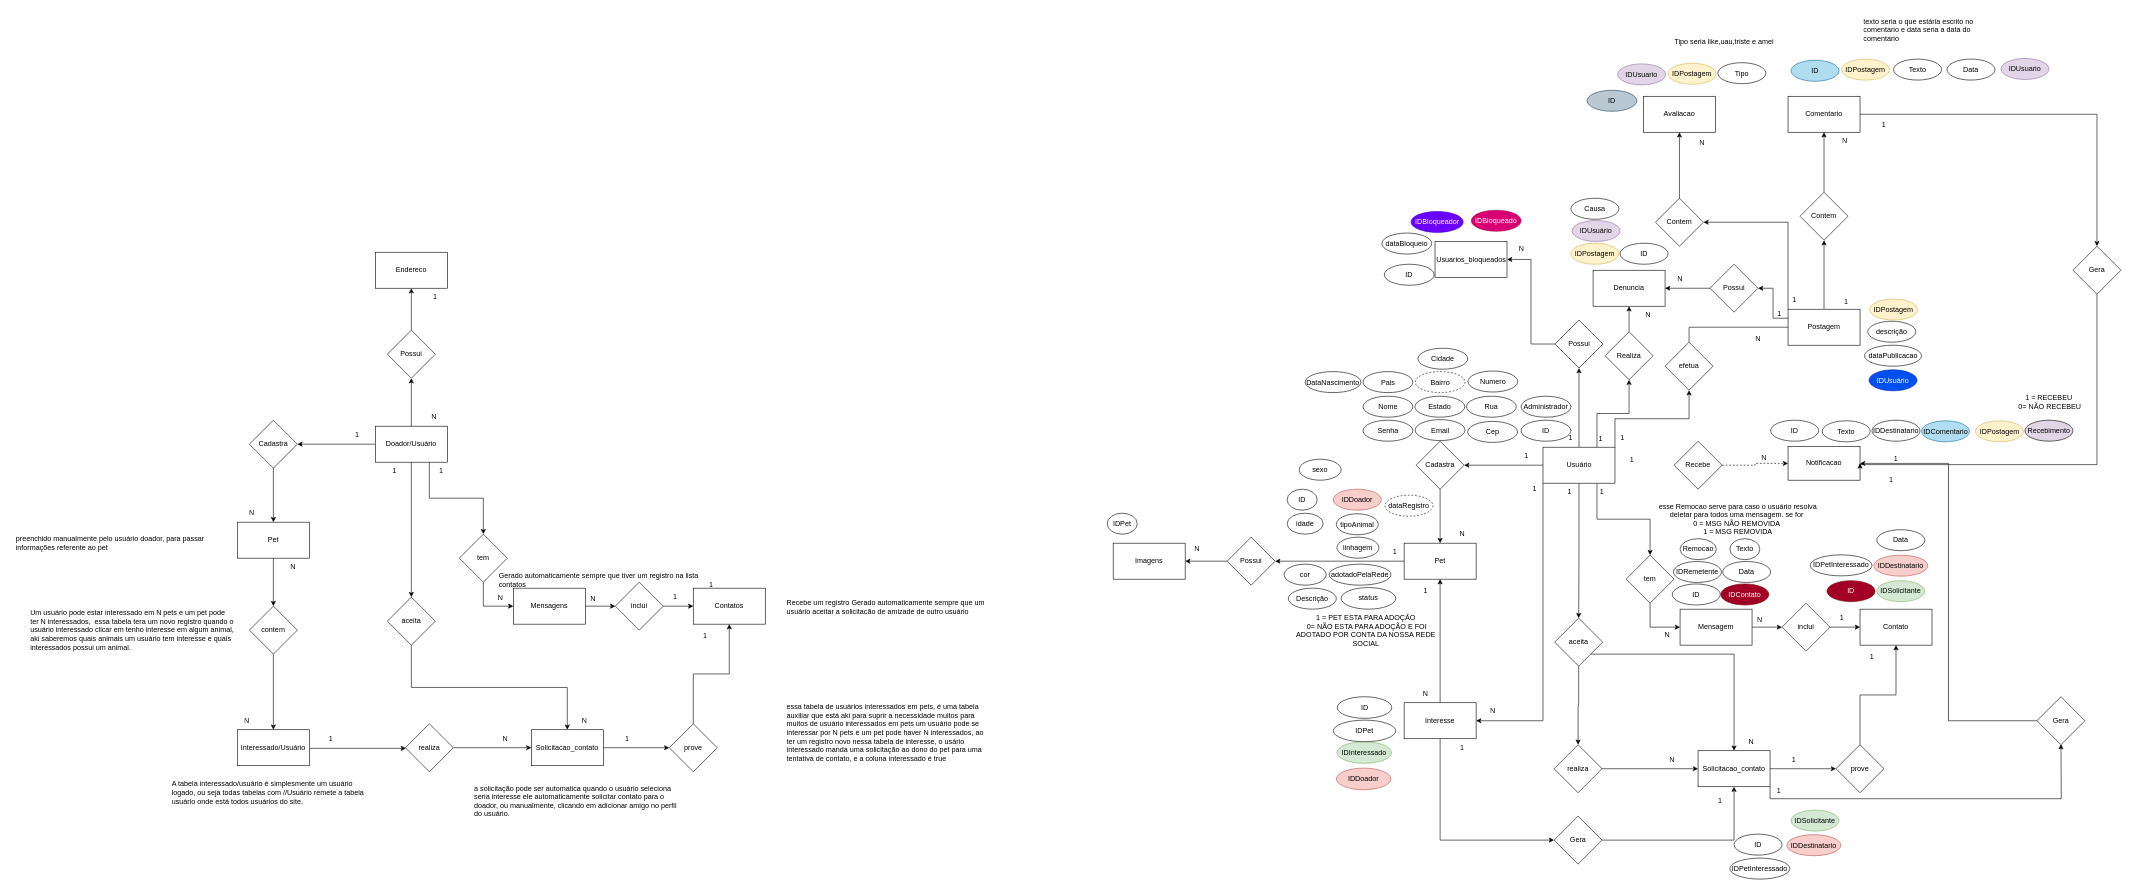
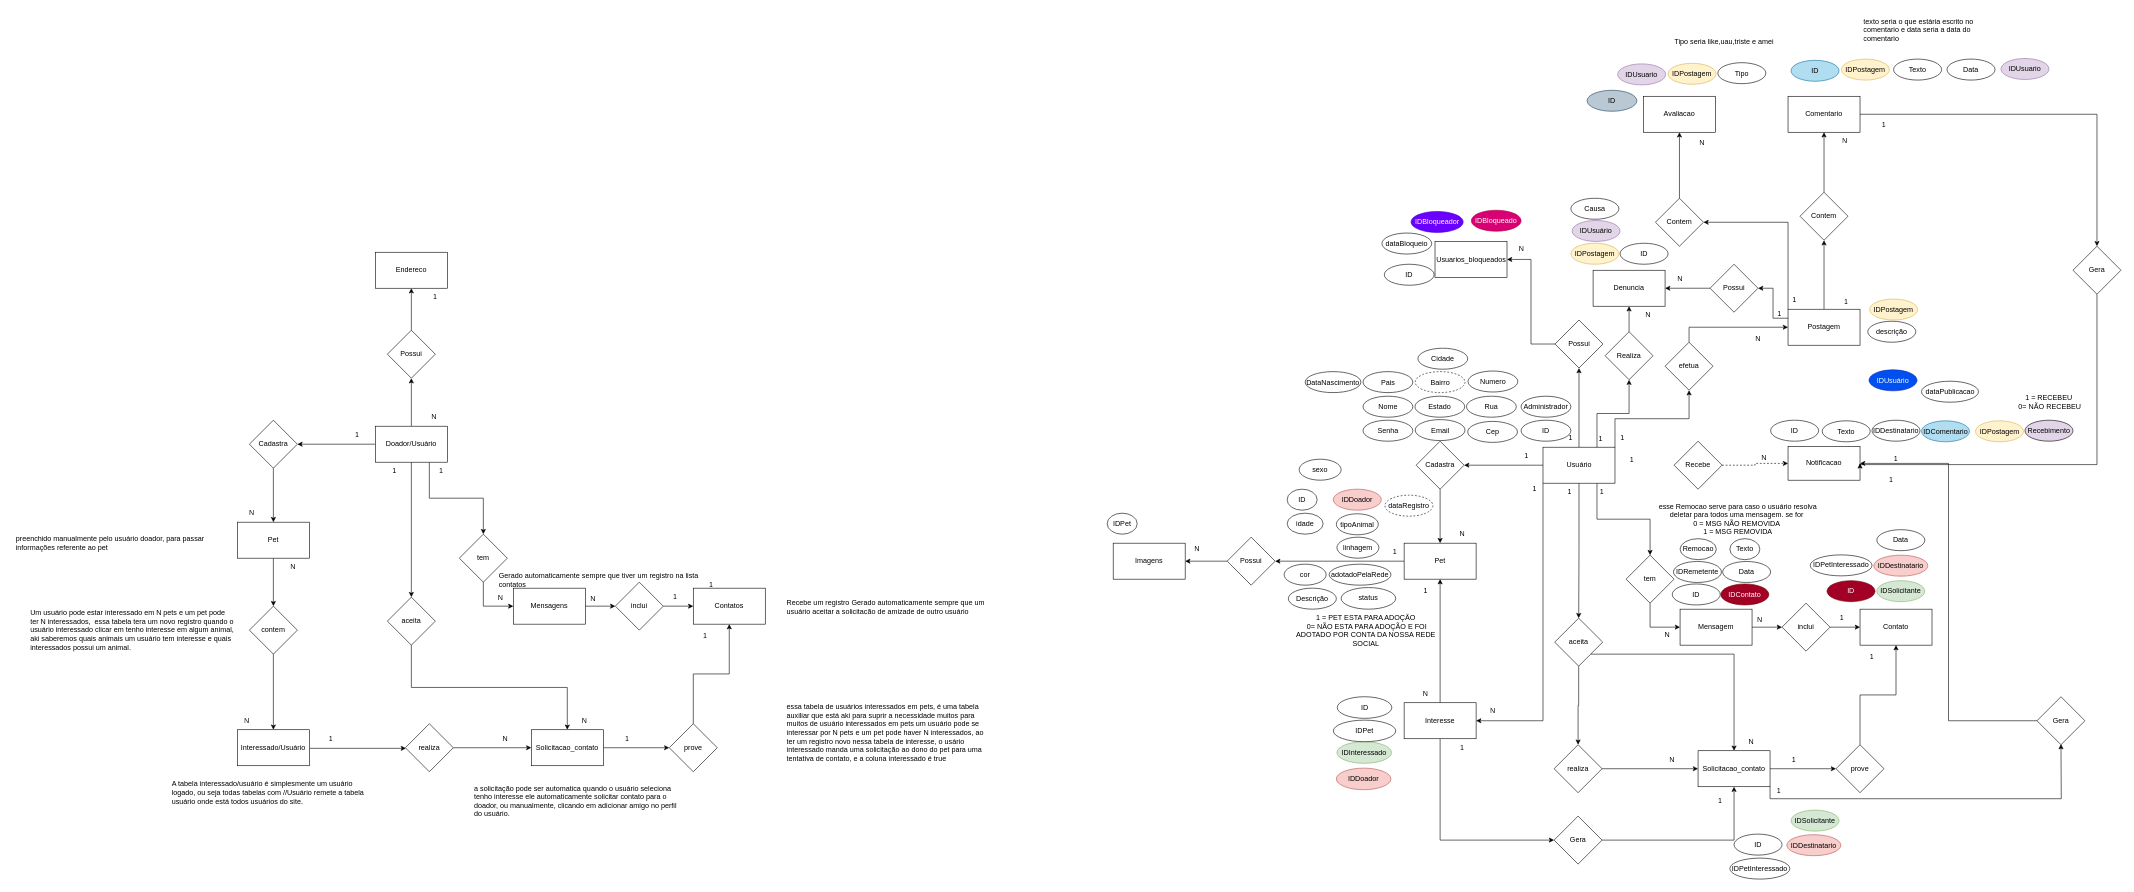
- <mxCell id="122" style="edgeStyle=orthogonalEdgeStyle;rounded=0;orthogonalLoop=1;jettySize=auto;html=1;exitX=0.5;exitY=0;exitDx=0;exitDy=0;entryX=0;entryY=0.5;entryDx=0;entryDy=0;endArrow=none;" parent="1" source="123" target="121" edge="1"><mxGeometry relative="1" as="geometry" /></mxCell>
+ <mxCell id="122" style="edgeStyle=orthogonalEdgeStyle;rounded=0;orthogonalLoop=1;jettySize=auto;html=1;exitX=0.5;exitY=0;exitDx=0;exitDy=0;entryX=0;entryY=0.5;entryDx=0;entryDy=0;" parent="1" source="123" target="121" edge="1"><mxGeometry relative="1" as="geometry" /></mxCell>
- <mxCell id="175" value="dataPublicacao" style="ellipse;whiteSpace=wrap;html=1;" parent="1" vertex="1"><mxGeometry x="3107.5" y="575" width="95" height="35" as="geometry" /></mxCell>
+ <mxCell id="175" value="dataPublicacao" style="ellipse;whiteSpace=wrap;html=1;" parent="1" vertex="1"><mxGeometry x="3202.5" y="635" width="95" height="35" as="geometry" /></mxCell>
- <mxCell id="51" value="a solicitação pode ser automatica quando o usuário seleciona seria interesse ele automaticamente solicitar contato para o doador, ou manualmente, clicando em adicionar amigo no perfil do usuário." style="text;strokeColor=none;fillColor=none;align=left;verticalAlign=middle;spacingLeft=4;spacingRight=4;overflow=hidden;points=[[0,0.5],[1,0.5]];portConstraint=eastwest;rotatable=0;whiteSpace=wrap;html=1;" parent="1" vertex="1"><mxGeometry x="784" y="1300" width="351" height="70" as="geometry" /></mxCell>
+ <mxCell id="51" value="a solicitação pode ser automatica quando o usuário seleciona tenho interesse ele automaticamente solicitar contato para o doador, ou manualmente, clicando em adicionar amigo no perfil do usuário." style="text;strokeColor=none;fillColor=none;align=left;verticalAlign=middle;spacingLeft=4;spacingRight=4;overflow=hidden;points=[[0,0.5],[1,0.5]];portConstraint=eastwest;rotatable=0;whiteSpace=wrap;html=1;" parent="1" vertex="1"><mxGeometry x="784" y="1300" width="351" height="70" as="geometry" /></mxCell>
